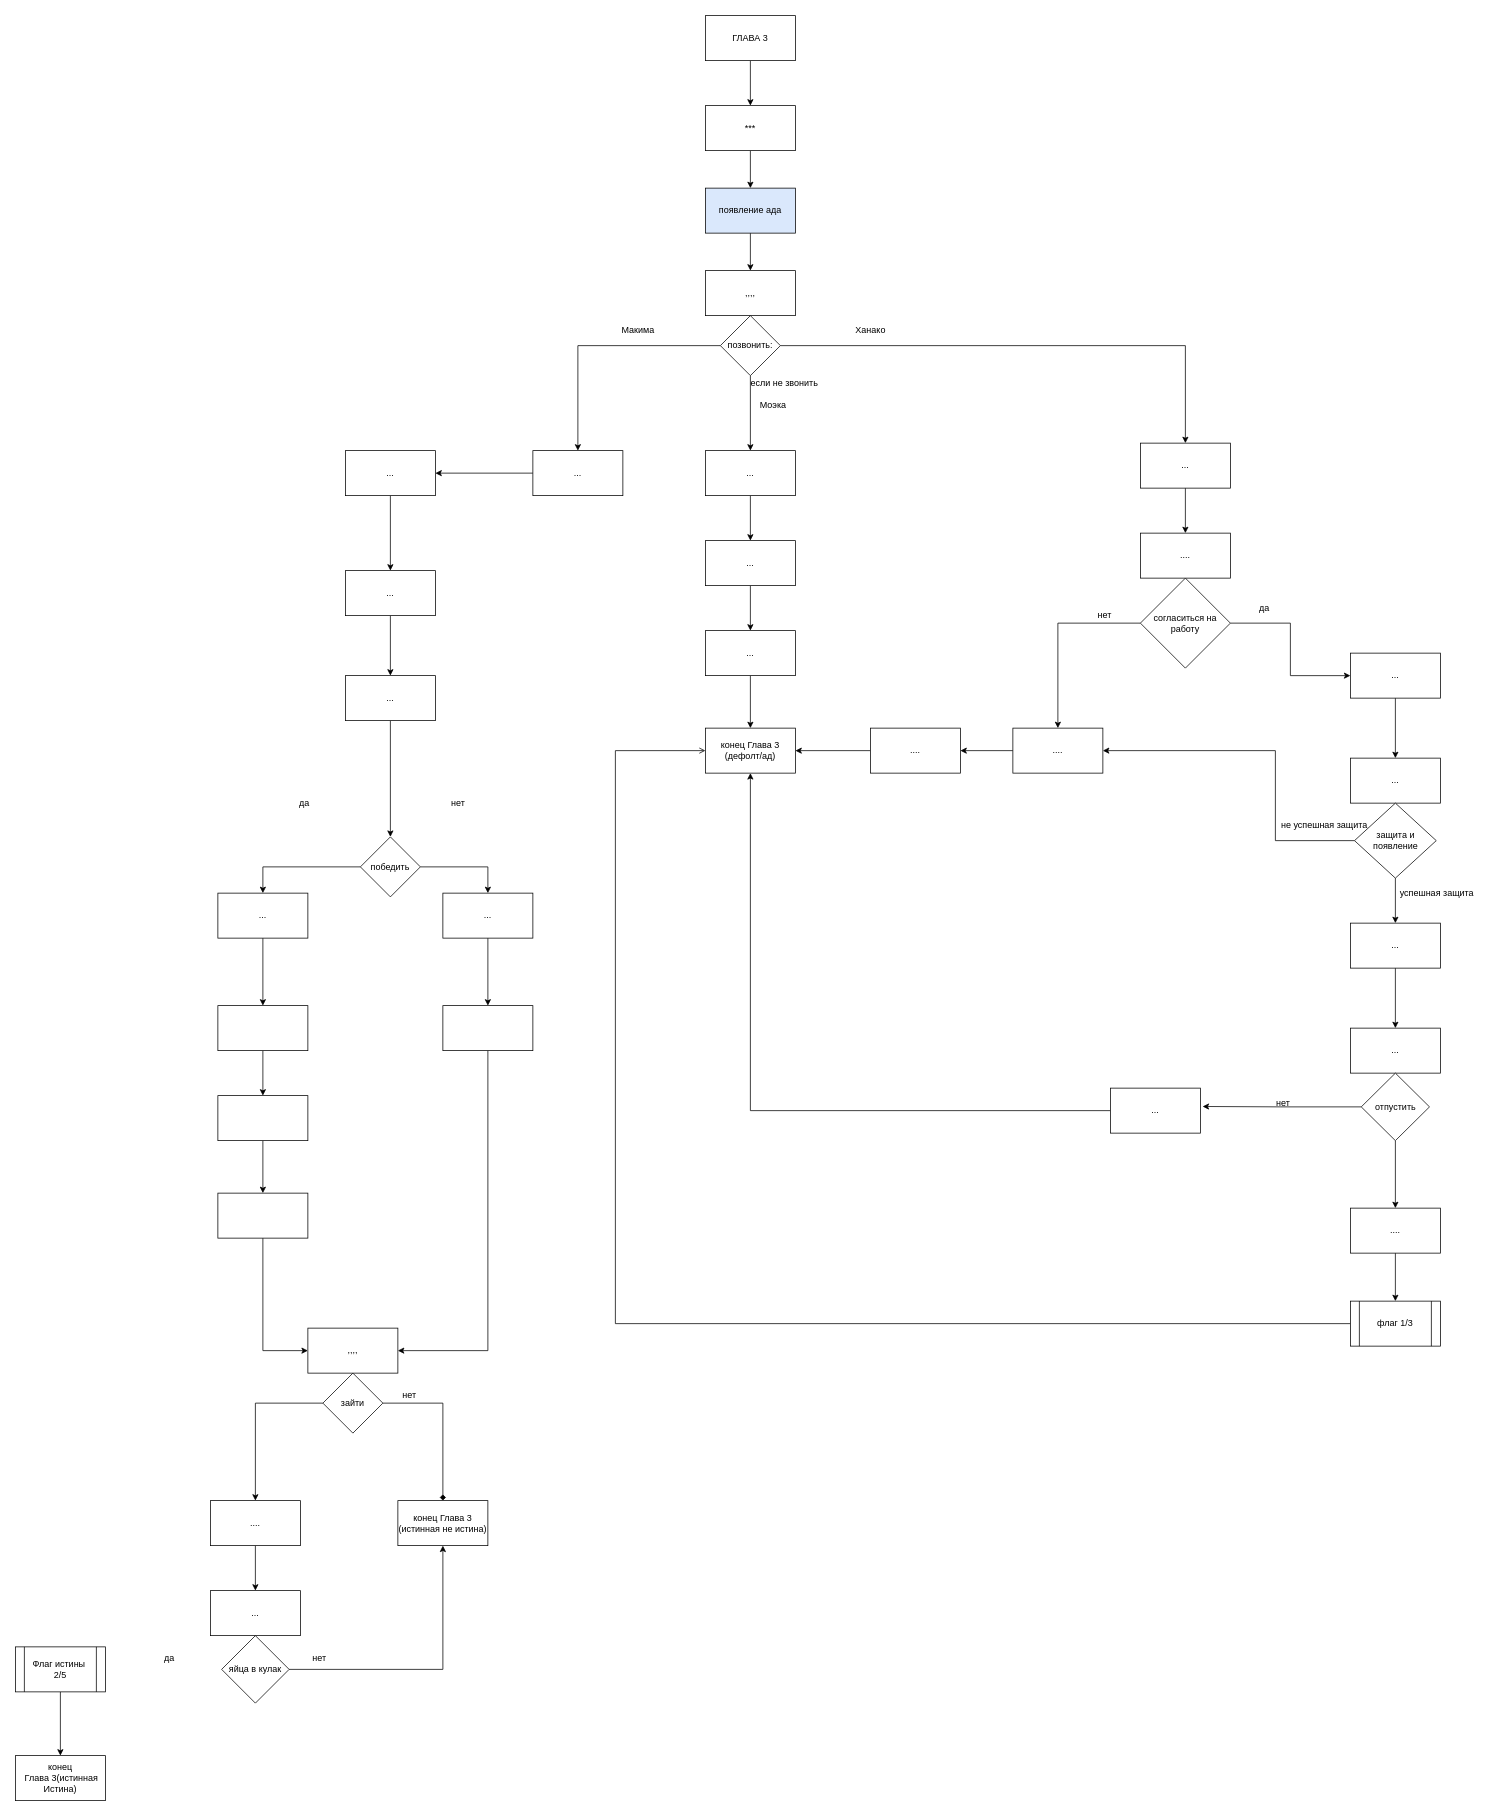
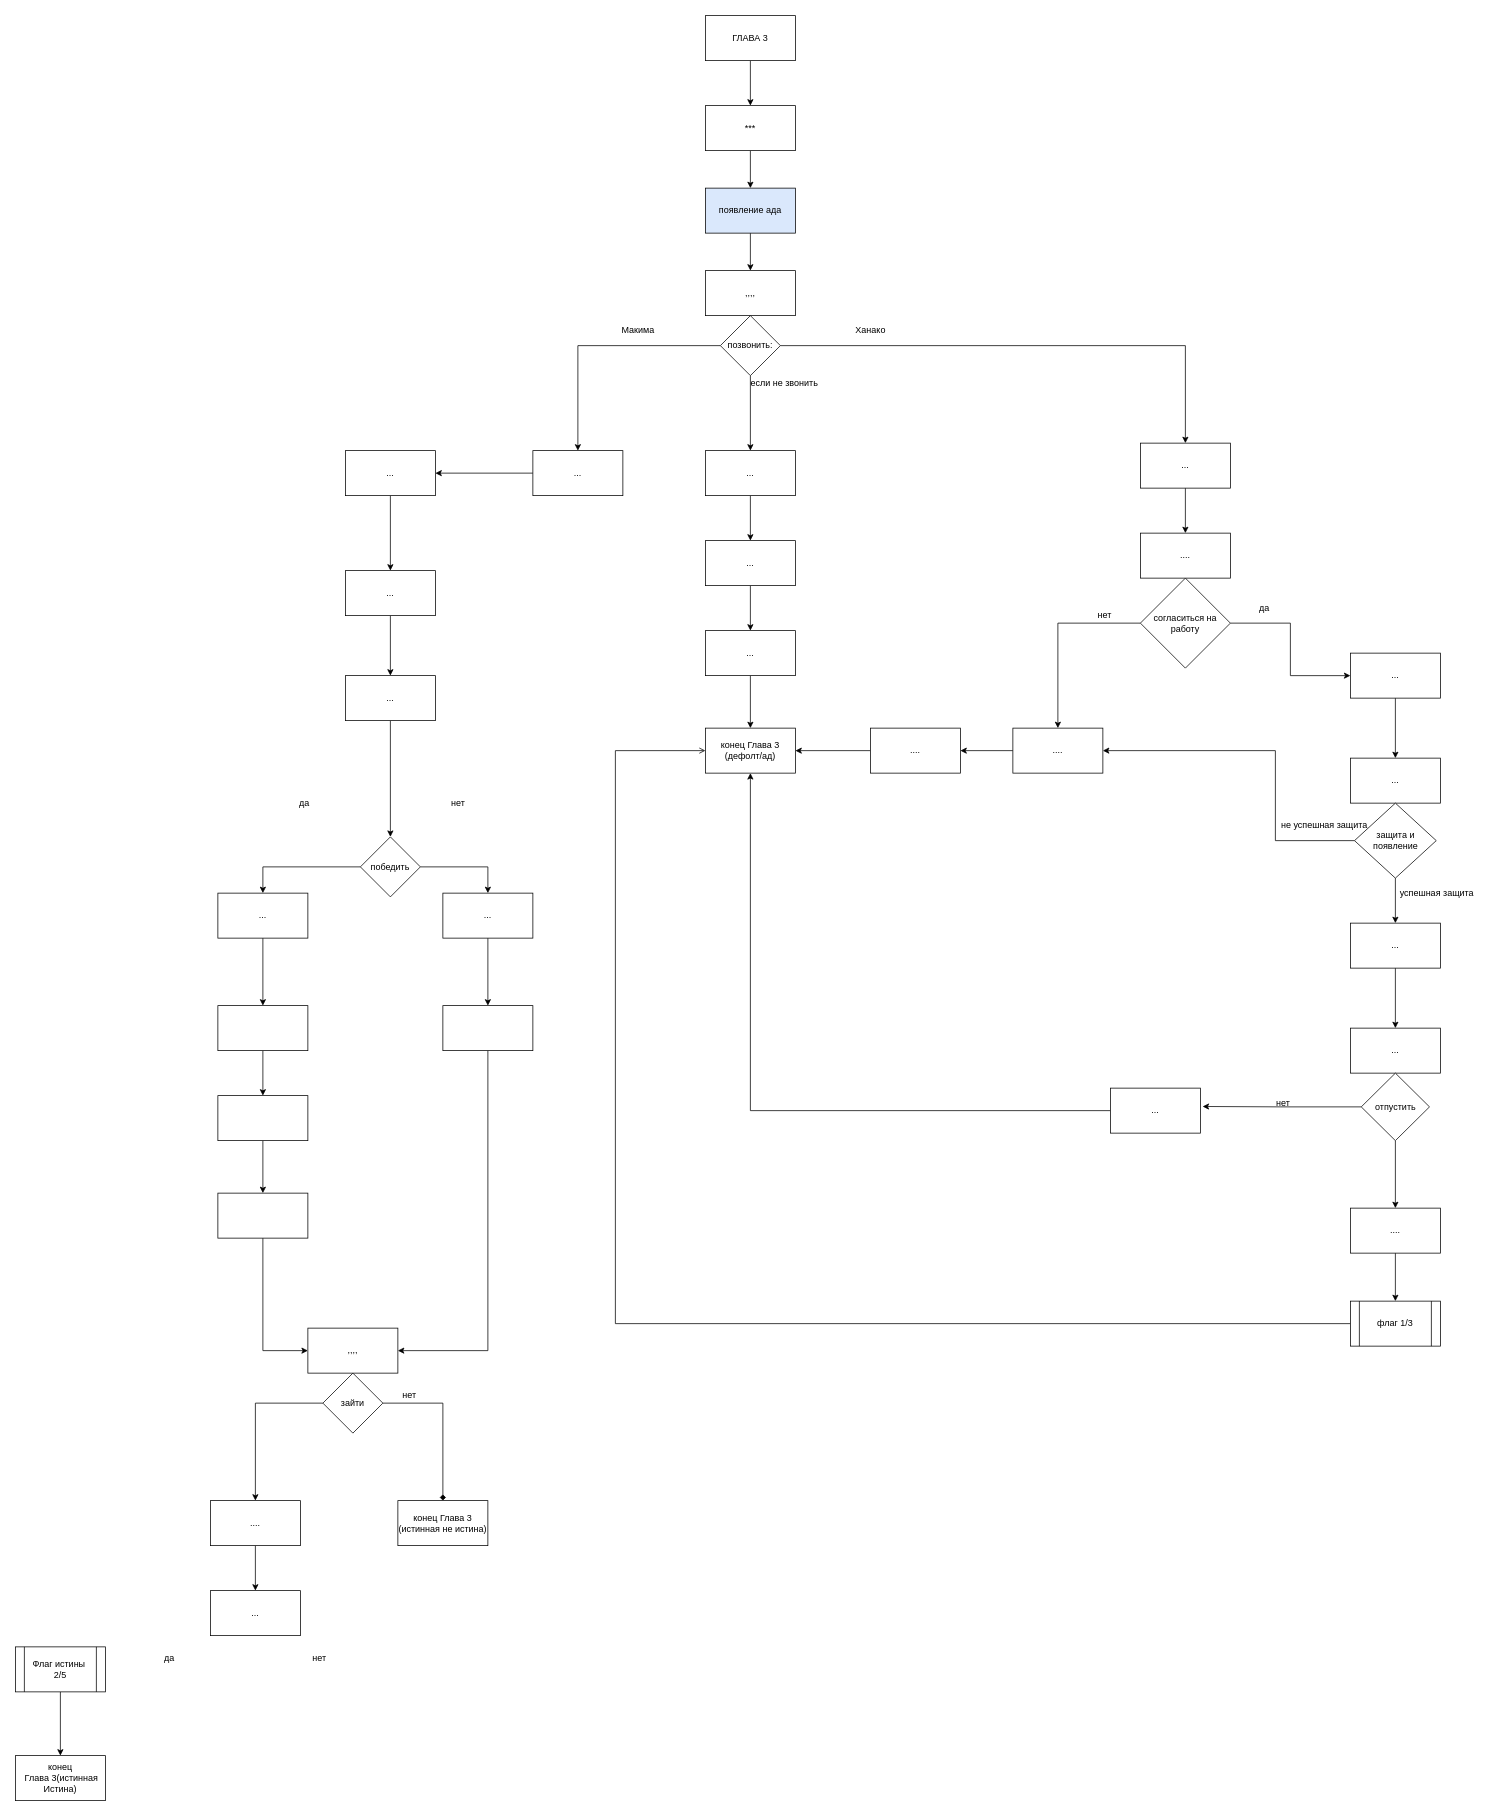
- <mxCell id="21" value="Моэка" style="text;html=1;align=center;verticalAlign=middle;resizable=0;points=[];autosize=1;strokeColor=none;fillColor=none;" vertex="1" parent="1"><mxGeometry x="1005" y="530" width="50" height="20" as="geometry" /></mxCell>
- <mxCell id="61" value="яйца в кулак" style="rhombus;whiteSpace=wrap;html=1;" vertex="1" parent="1"><mxGeometry x="295" y="2180" width="90" height="90" as="geometry" /></mxCell>
- <mxCell id="60" style="edgeStyle=orthogonalEdgeStyle;rounded=0;orthogonalLoop=1;jettySize=auto;html=1;entryX=0.5;entryY=1;entryDx=0;entryDy=0;" edge="1" parent="1" source="61" target="55"><mxGeometry relative="1" as="geometry" /></mxCell>
